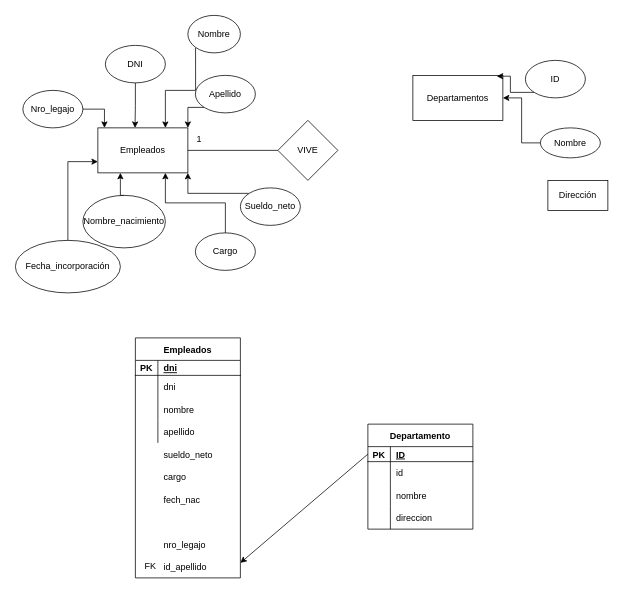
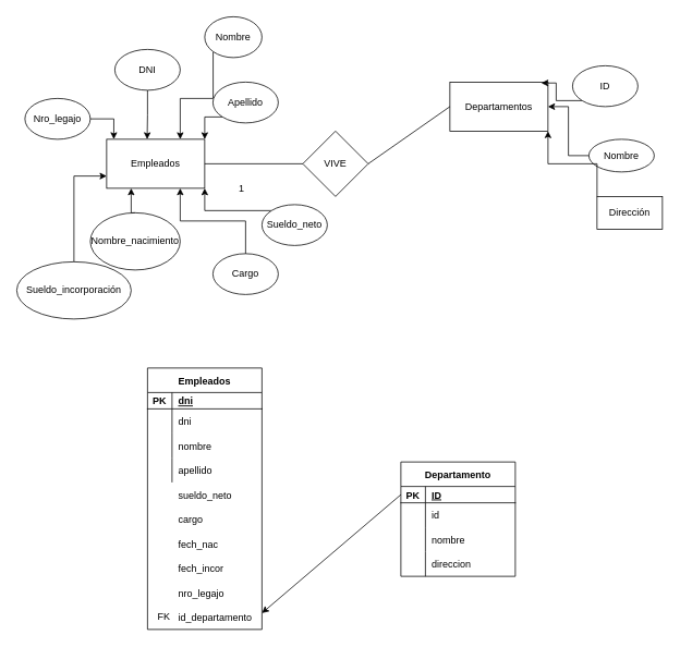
+ <mxCell id="27" value="" style="endArrow=none;html=1;rounded=0;exitX=1;exitY=0.5;exitDx=0;exitDy=0;entryX=0;entryY=0.5;entryDx=0;entryDy=0;" edge="1" parent="1" source="26" target="19"><mxGeometry width="50" height="50" relative="1" as="geometry"><mxPoint x="460" y="440" as="sourcePoint" /><mxPoint x="510" y="390" as="targetPoint" /></mxGeometry></mxCell>
- <mxCell id="29" value="1" style="text;html=1;align=center;verticalAlign=middle;resizable=0;points=[];autosize=1;strokeColor=none;fillColor=none;" vertex="1" parent="1"><mxGeometry x="250" y="170" width="30" height="30" as="geometry" /></mxCell>
+ <mxCell id="29" value="1" style="text;html=1;align=center;verticalAlign=middle;resizable=0;points=[];autosize=1;strokeColor=none;fillColor=none;" vertex="1" parent="1"><mxGeometry x="280" y="215" width="30" height="30" as="geometry" /></mxCell>
+ <mxCell id="24" style="edgeStyle=orthogonalEdgeStyle;rounded=0;orthogonalLoop=1;jettySize=auto;html=1;exitX=0;exitY=0;exitDx=0;exitDy=0;entryX=1;entryY=1;entryDx=0;entryDy=0;" edge="1" parent="1" source="25" target="19"><mxGeometry relative="1" as="geometry" /></mxCell>
- <mxCell id="14" value="Fecha_incorporación" style="ellipse;whiteSpace=wrap;html=1;" vertex="1" parent="1"><mxGeometry y="320" width="140" height="70" as="geometry" x="20" /></mxCell>
+ <mxCell id="14" value="Sueldo_incorporación" style="ellipse;whiteSpace=wrap;html=1;" vertex="1" parent="1"><mxGeometry y="320" width="140" height="70" as="geometry" x="20" /></mxCell>
+ <mxCell id="48" value="fech_incor" style="shape=partialRectangle;connectable=0;fillColor=none;top=0;left=0;bottom=0;right=0;align=left;spacingLeft=6;overflow=hidden;" vertex="1" parent="1"><mxGeometry x="210" y="680" width="110" height="30" as="geometry"><mxRectangle width="110" height="30" as="alternateBounds" /></mxGeometry></mxCell>
- <mxCell id="50" value="id_apellido" style="shape=partialRectangle;connectable=0;fillColor=none;top=0;left=0;bottom=0;right=0;align=left;spacingLeft=6;overflow=hidden;" vertex="1" parent="1"><mxGeometry x="210" y="740" width="110" height="30" as="geometry"><mxRectangle width="110" height="30" as="alternateBounds" /></mxGeometry></mxCell>
+ <mxCell id="50" value="id_departamento" style="shape=partialRectangle;connectable=0;fillColor=none;top=0;left=0;bottom=0;right=0;align=left;spacingLeft=6;overflow=hidden;" vertex="1" parent="1"><mxGeometry x="210" y="740" width="110" height="30" as="geometry"><mxRectangle width="110" height="30" as="alternateBounds" /></mxGeometry></mxCell>
